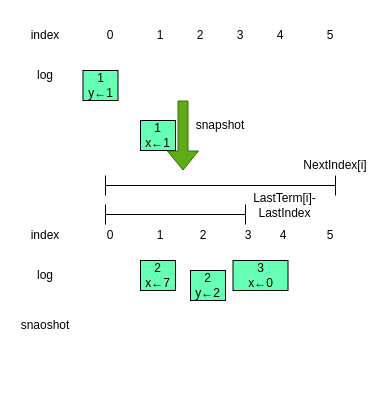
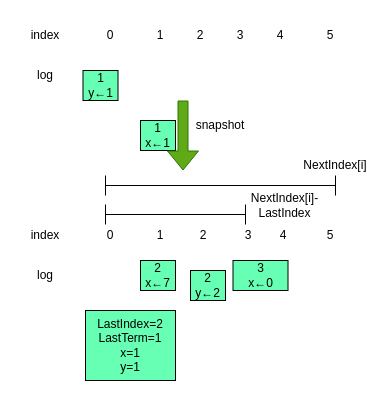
- <mxCell id="30" value="LastTerm[i]-LastIndex" style="text;html=1;strokeColor=none;fillColor=none;align=center;verticalAlign=middle;whiteSpace=wrap;rounded=0;fontColor=#000000;" vertex="1" parent="1"><mxGeometry x="232.5" y="190" width="102.5" height="30" as="geometry" /></mxCell>
+ <mxCell id="30" value="NextIndex[i]-LastIndex" style="text;html=1;strokeColor=none;fillColor=none;align=center;verticalAlign=middle;whiteSpace=wrap;rounded=0;fontColor=#000000;" vertex="1" parent="1"><mxGeometry x="232.5" y="190" width="102.5" height="30" as="geometry" /></mxCell>
- <mxCell id="24" value="snaoshot" style="text;html=1;strokeColor=none;fillColor=none;align=center;verticalAlign=middle;whiteSpace=wrap;rounded=0;fontColor=#000000;" vertex="1" parent="1"><mxGeometry x="20" y="310" width="50" height="30" as="geometry" /></mxCell>
+ <mxCell id="25" value="LastIndex=2&lt;br&gt;LastTerm=1&lt;br&gt;x=1&lt;br&gt;y=1" style="rounded=0;whiteSpace=wrap;html=1;fontColor=#000000;fillColor=#66FFB3;" vertex="1" parent="1"><mxGeometry x="85" y="310" width="90" height="70" as="geometry" /></mxCell>
